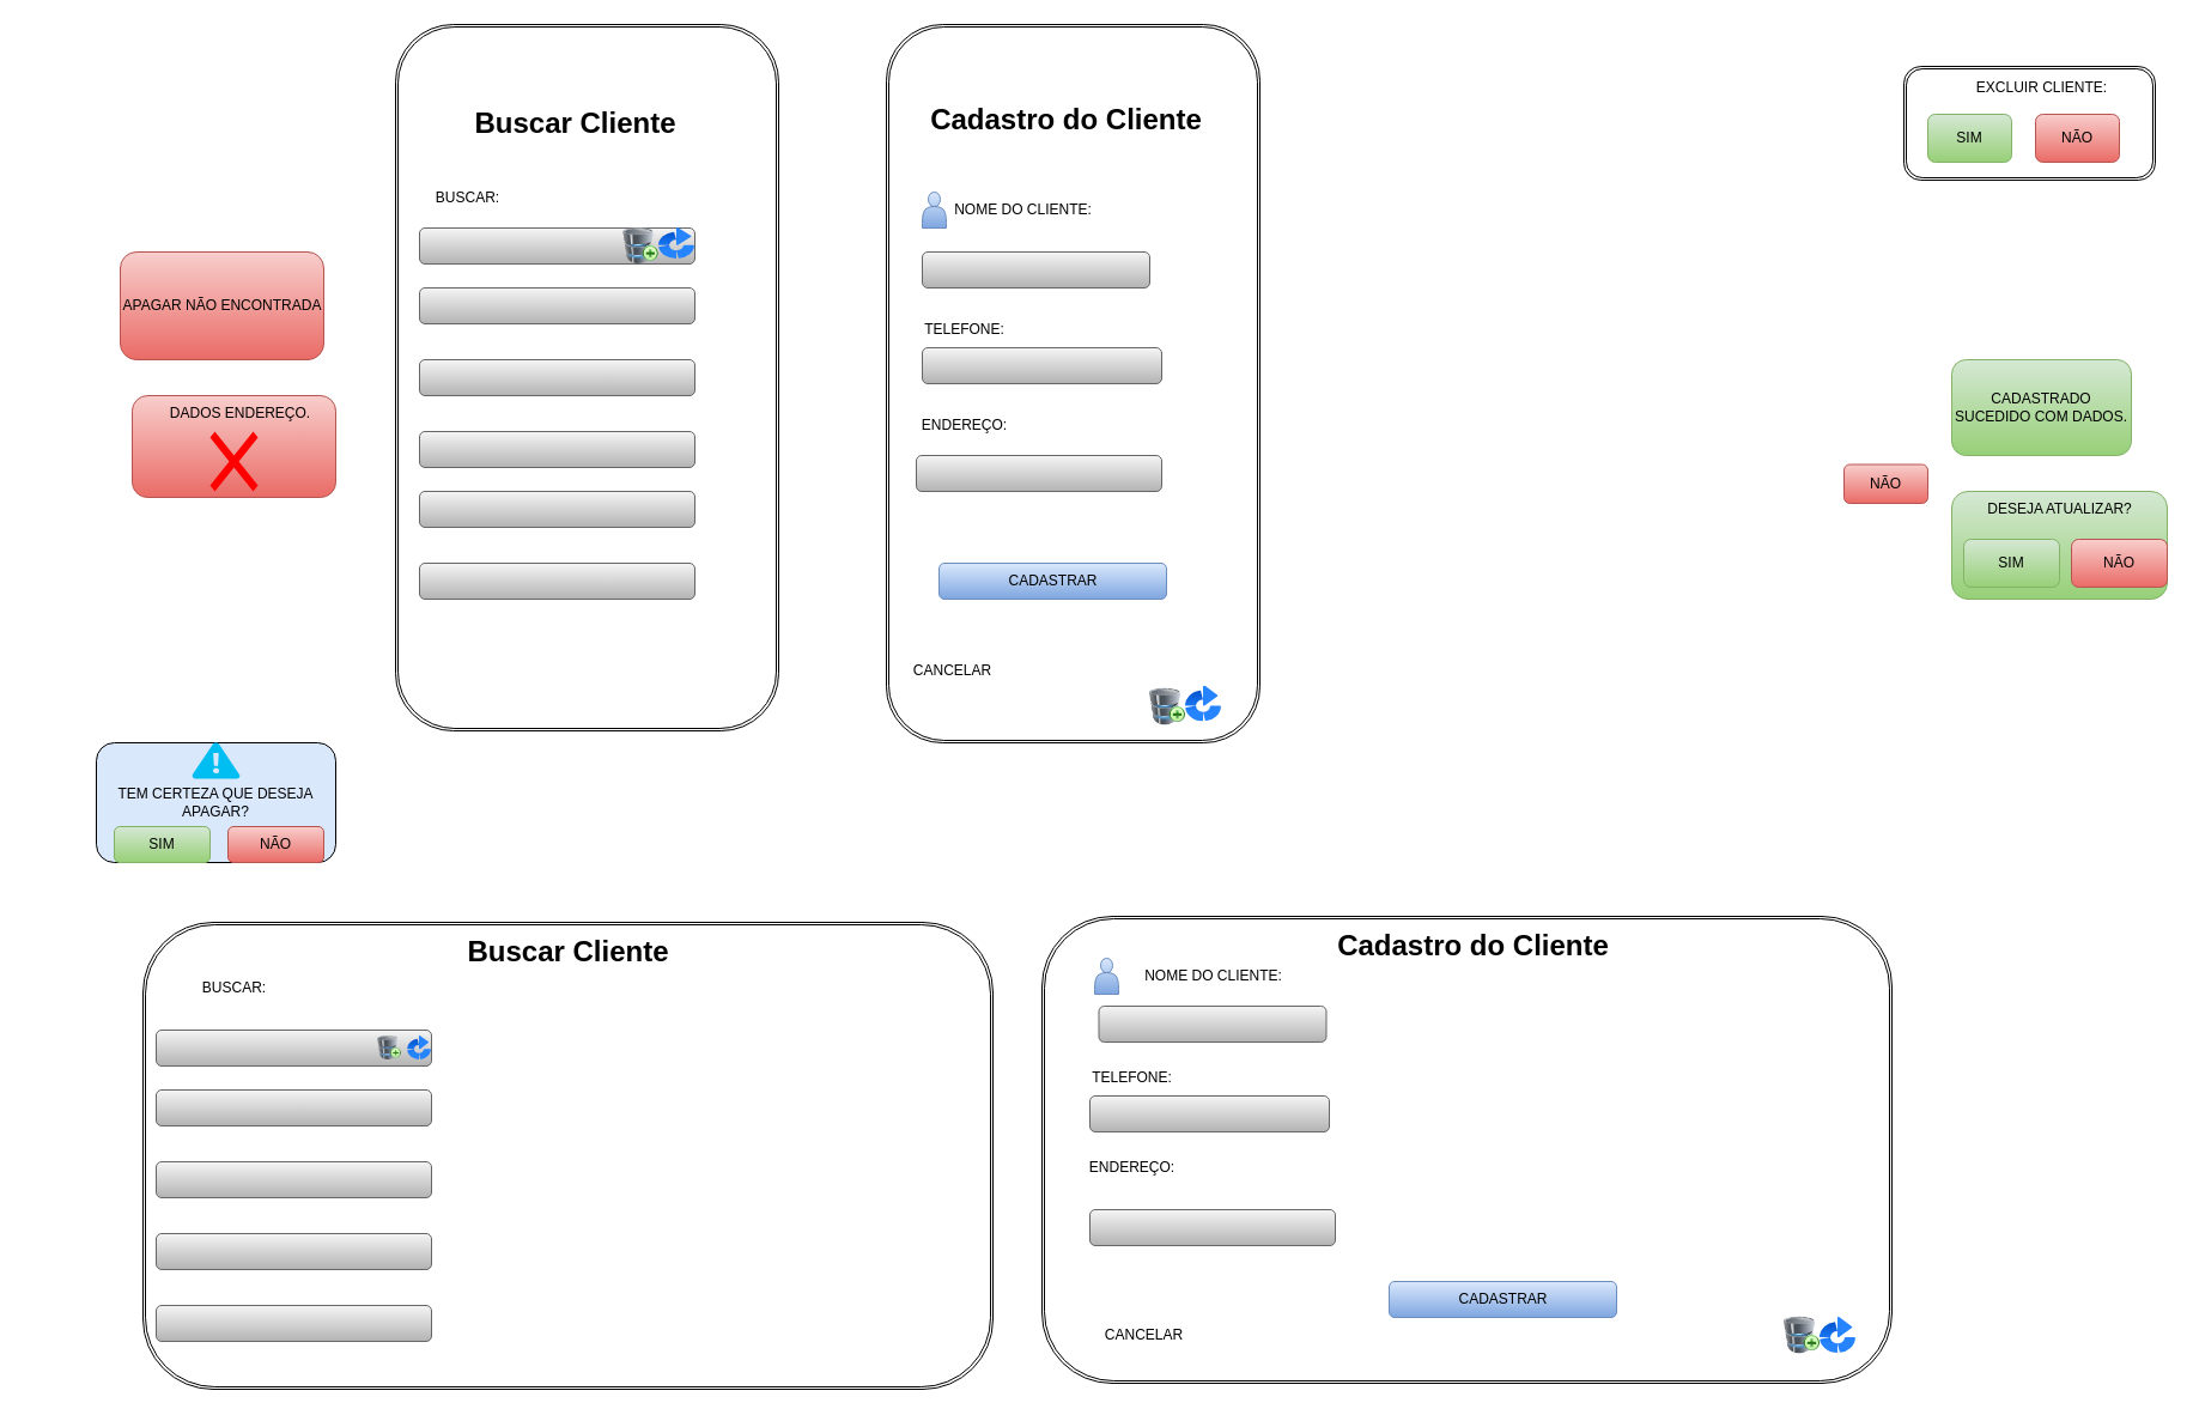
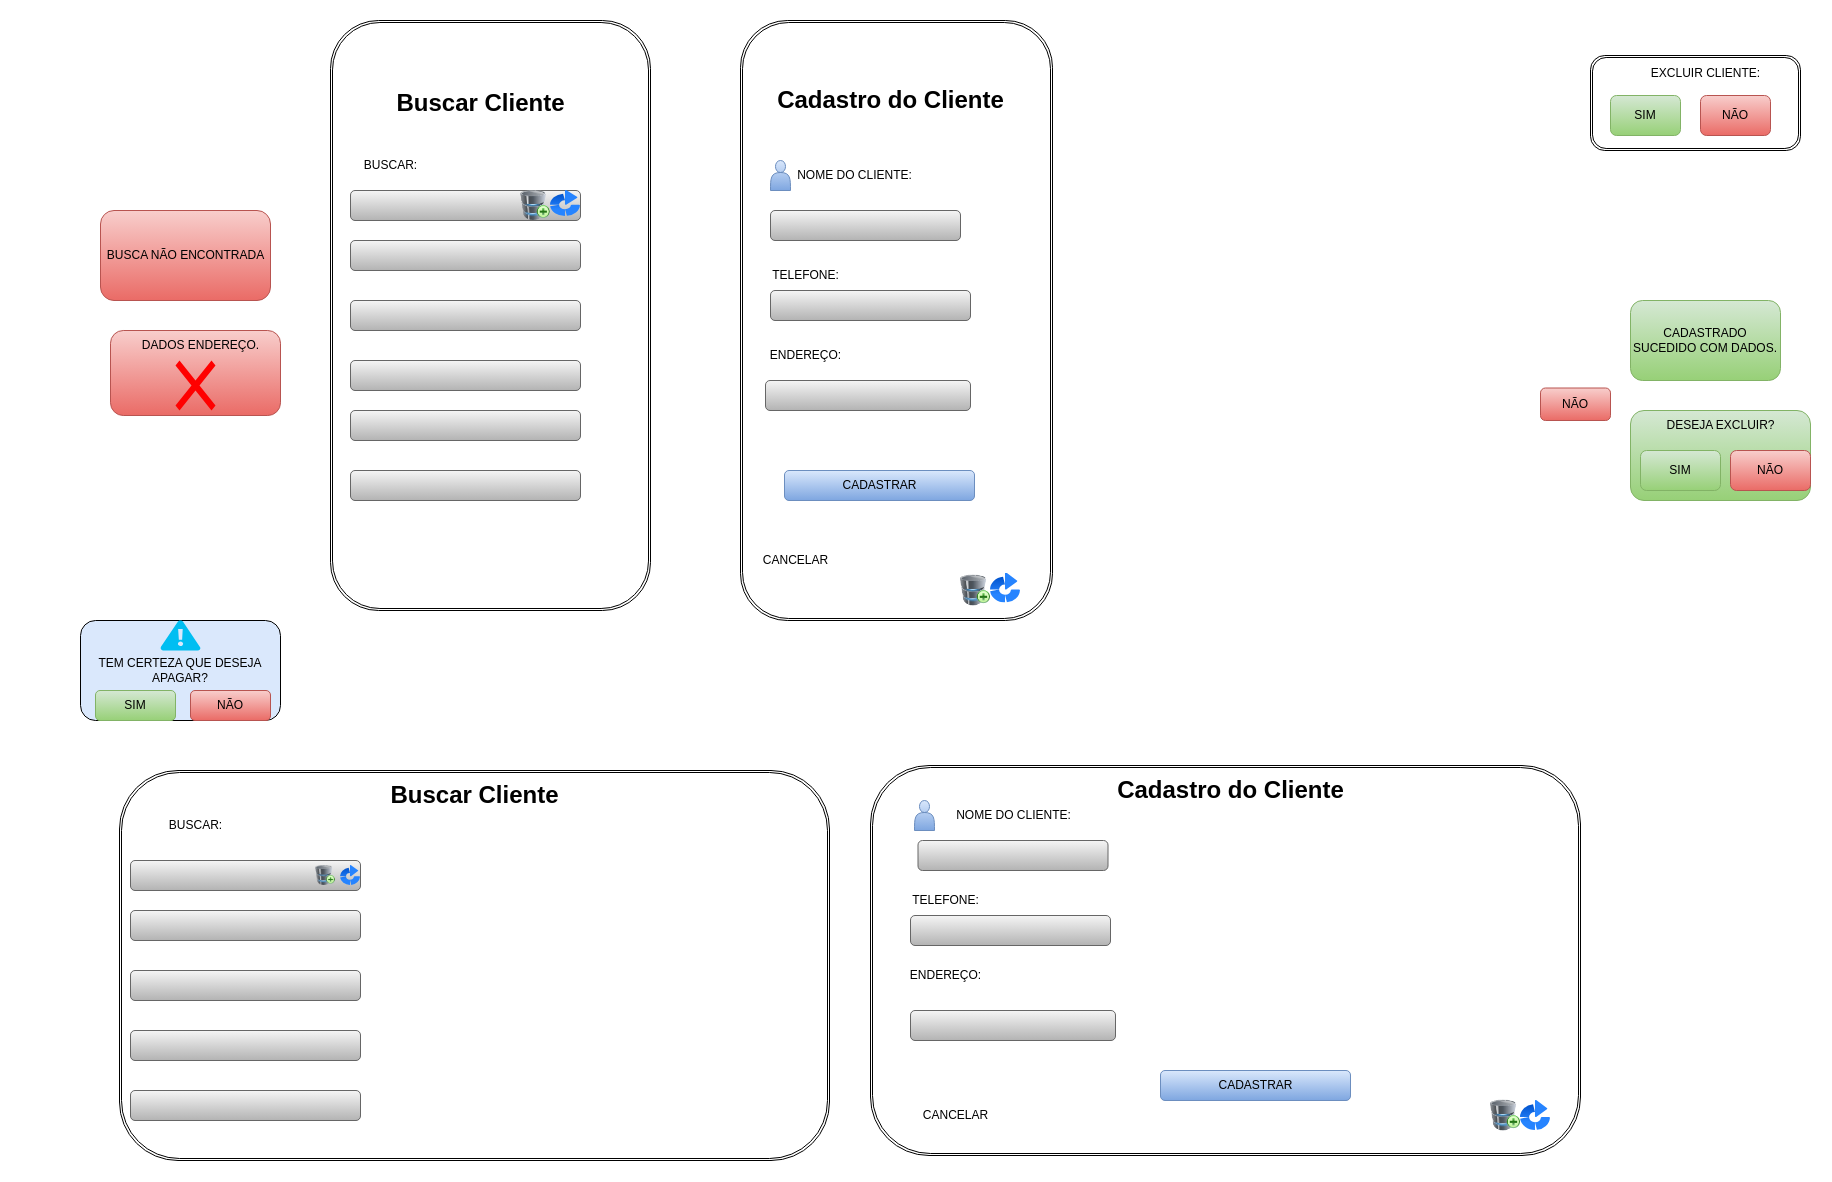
- <mxCell id="32" value="APAGAR NÃO ENCONTRADA" style="text;html=1;align=center;verticalAlign=middle;resizable=0;points=[];autosize=1;" parent="1" vertex="1"><mxGeometry x="95" y="240" width="180" height="30" as="geometry" /></mxCell>
+ <mxCell id="32" value="BUSCA NÃO ENCONTRADA" style="text;html=1;align=center;verticalAlign=middle;resizable=0;points=[];autosize=1;" parent="1" vertex="1"><mxGeometry x="95" y="240" width="180" height="30" as="geometry" /></mxCell>
- <mxCell id="35" value="DESEJA ATUALIZAR?" style="text;html=1;align=center;verticalAlign=middle;resizable=0;points=[];autosize=1;strokeColor=none;fillColor=none;" parent="1" vertex="1"><mxGeometry x="1650" y="410" width="140" height="30" as="geometry" /></mxCell>
+ <mxCell id="35" value="DESEJA EXCLUIR?" style="text;html=1;align=center;verticalAlign=middle;resizable=0;points=[];autosize=1;strokeColor=none;fillColor=none;" parent="1" vertex="1"><mxGeometry x="1650" y="410" width="140" height="30" as="geometry" /></mxCell>
